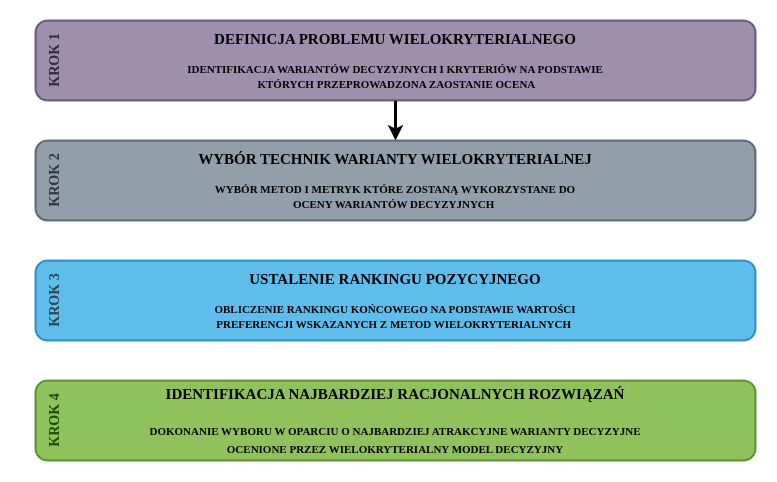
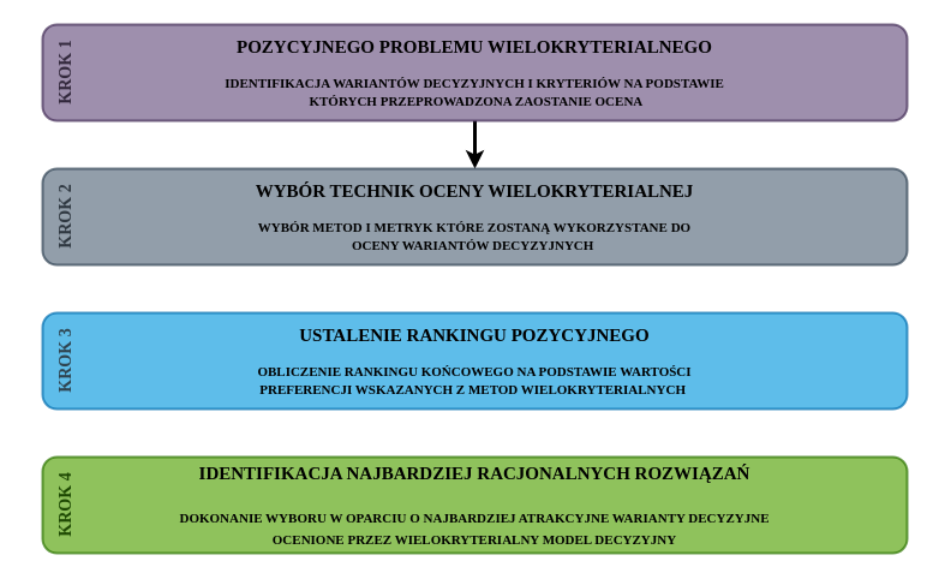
- <mxCell id="3" value="&lt;font style=&quot;&quot; color=&quot;#000000&quot;&gt;&lt;font size=&quot;1&quot; style=&quot;&quot;&gt;&lt;b style=&quot;font-size: 15px;&quot;&gt;DEFINICJA PROBLEMU WIELOKRYTERIALNEGO&lt;/b&gt;&lt;/font&gt;&lt;br&gt;&lt;font style=&quot;&quot;&gt;&lt;br&gt;&lt;font size=&quot;1&quot; style=&quot;&quot;&gt;&lt;b style=&quot;font-size: 11px;&quot;&gt;IDENTIFIKACJA WARIANTÓW DECYZYJNYCH I KRYTERIÓW NA PODSTAWIE&lt;br&gt;&amp;nbsp;KTÓRYCH PRZEPROWADZONA ZAOSTANIE OCENA&lt;/b&gt;&lt;/font&gt;&lt;/font&gt;&lt;/font&gt;" style="rounded=1;whiteSpace=wrap;html=1;fontFamily=Georgia;fillColor=#76608A;strokeColor=#432D57;fontColor=#ffffff;strokeWidth=2;opacity=70;" parent="1" vertex="1"><mxGeometry x="35" y="20" width="720" height="80" as="geometry" /></mxCell>
+ <mxCell id="3" value="&lt;font style=&quot;&quot; color=&quot;#000000&quot;&gt;&lt;font size=&quot;1&quot; style=&quot;&quot;&gt;&lt;b style=&quot;font-size: 15px;&quot;&gt;POZYCYJNEGO PROBLEMU WIELOKRYTERIALNEGO&lt;/b&gt;&lt;/font&gt;&lt;br&gt;&lt;font style=&quot;&quot;&gt;&lt;br&gt;&lt;font size=&quot;1&quot; style=&quot;&quot;&gt;&lt;b style=&quot;font-size: 11px;&quot;&gt;IDENTIFIKACJA WARIANTÓW DECYZYJNYCH I KRYTERIÓW NA PODSTAWIE&lt;br&gt;&amp;nbsp;KTÓRYCH PRZEPROWADZONA ZAOSTANIE OCENA&lt;/b&gt;&lt;/font&gt;&lt;/font&gt;&lt;/font&gt;" style="rounded=1;whiteSpace=wrap;html=1;fontFamily=Georgia;fillColor=#76608A;strokeColor=#432D57;fontColor=#ffffff;strokeWidth=2;opacity=70;" parent="1" vertex="1"><mxGeometry x="35" y="20" width="720" height="80" as="geometry" /></mxCell>
- <mxCell id="4" value="&lt;font color=&quot;#000000&quot;&gt;&lt;b style=&quot;&quot;&gt;&lt;font style=&quot;font-size: 15px;&quot;&gt;WYBÓR TECHNIK WARIANTY WIELOKRYTERIALNEJ&lt;/font&gt;&lt;/b&gt;&lt;br&gt;&lt;/font&gt;&lt;font style=&quot;&quot;&gt;&lt;font style=&quot;&quot; color=&quot;#000000&quot;&gt;&lt;br&gt;&lt;b style=&quot;&quot;&gt;&lt;font style=&quot;font-size: 11px;&quot;&gt;WYBÓR METOD I METRYK KTÓRE ZOSTANĄ WYKORZYSTANE DO &lt;br&gt;OCENY WARIANTÓW DECYZYJNYCH&amp;nbsp;&lt;/font&gt;&lt;/b&gt;&lt;/font&gt;&lt;br&gt;&lt;/font&gt;" style="rounded=1;whiteSpace=wrap;html=1;fontFamily=Georgia;fillColor=#647687;fontColor=#ffffff;strokeColor=#314354;strokeWidth=2;opacity=70;" parent="1" vertex="1"><mxGeometry x="35" y="140" width="720" height="80" as="geometry" /></mxCell>
+ <mxCell id="4" value="&lt;font color=&quot;#000000&quot;&gt;&lt;b style=&quot;&quot;&gt;&lt;font style=&quot;font-size: 15px;&quot;&gt;WYBÓR TECHNIK OCENY WIELOKRYTERIALNEJ&lt;/font&gt;&lt;/b&gt;&lt;br&gt;&lt;/font&gt;&lt;font style=&quot;&quot;&gt;&lt;font style=&quot;&quot; color=&quot;#000000&quot;&gt;&lt;br&gt;&lt;b style=&quot;&quot;&gt;&lt;font style=&quot;font-size: 11px;&quot;&gt;WYBÓR METOD I METRYK KTÓRE ZOSTANĄ WYKORZYSTANE DO &lt;br&gt;OCENY WARIANTÓW DECYZYJNYCH&amp;nbsp;&lt;/font&gt;&lt;/b&gt;&lt;/font&gt;&lt;br&gt;&lt;/font&gt;" style="rounded=1;whiteSpace=wrap;html=1;fontFamily=Georgia;fillColor=#647687;fontColor=#ffffff;strokeColor=#314354;strokeWidth=2;opacity=70;" parent="1" vertex="1"><mxGeometry x="35" y="140" width="720" height="80" as="geometry" /></mxCell>
